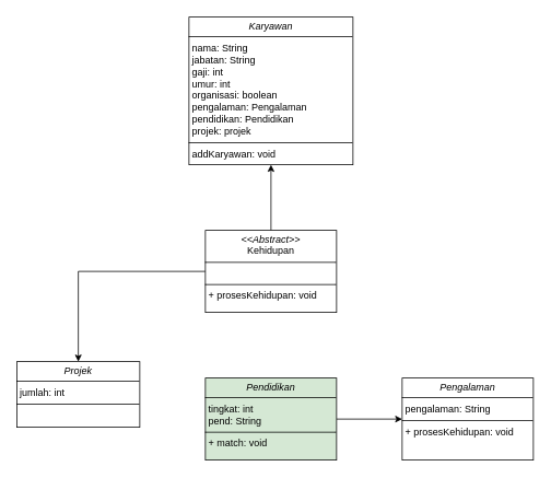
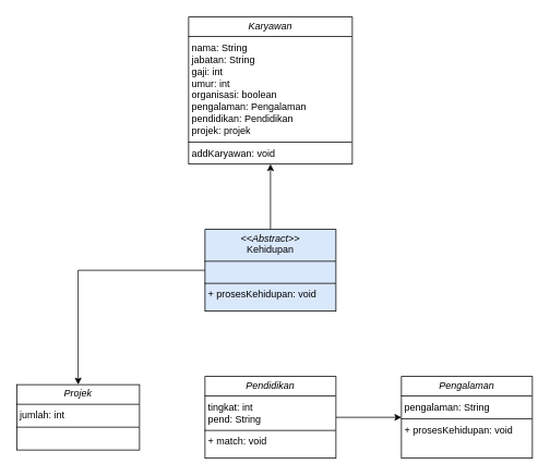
- <mxCell id="4" value="&lt;p style=&quot;margin:0px;margin-top:4px;text-align:center;&quot;&gt;&lt;i&gt;&amp;lt;&amp;lt;Abstract&amp;gt;&amp;gt;&lt;/i&gt;&lt;br&gt;Kehidupan&lt;/p&gt;&lt;hr size=&quot;1&quot; style=&quot;border-style:solid;&quot;&gt;&lt;p style=&quot;margin:0px;margin-left:4px;&quot;&gt;&lt;br&gt;&lt;/p&gt;&lt;hr size=&quot;1&quot; style=&quot;border-style:solid;&quot;&gt;&lt;p style=&quot;margin:0px;margin-left:4px;&quot;&gt;+ prosesKehidupan: void&lt;/p&gt;" style="verticalAlign=top;align=left;overflow=fill;html=1;whiteSpace=wrap;" vertex="1" parent="1"><mxGeometry x="250" y="280" width="160" height="100" as="geometry" /></mxCell>
+ <mxCell id="4" value="&lt;p style=&quot;margin:0px;margin-top:4px;text-align:center;&quot;&gt;&lt;i&gt;&amp;lt;&amp;lt;Abstract&amp;gt;&amp;gt;&lt;/i&gt;&lt;br&gt;Kehidupan&lt;/p&gt;&lt;hr size=&quot;1&quot; style=&quot;border-style:solid;&quot;&gt;&lt;p style=&quot;margin:0px;margin-left:4px;&quot;&gt;&lt;br&gt;&lt;/p&gt;&lt;hr size=&quot;1&quot; style=&quot;border-style:solid;&quot;&gt;&lt;p style=&quot;margin:0px;margin-left:4px;&quot;&gt;+ prosesKehidupan: void&lt;/p&gt;" style="verticalAlign=top;align=left;overflow=fill;html=1;whiteSpace=wrap;fillColor=#dae8fc;" vertex="1" parent="1"><mxGeometry x="250" y="280" width="160" height="100" as="geometry" /></mxCell>
- <mxCell id="8" value="&lt;p style=&quot;margin:0px;margin-top:4px;text-align:center;&quot;&gt;&lt;i&gt;Projek&lt;/i&gt;&lt;/p&gt;&lt;hr size=&quot;1&quot; style=&quot;border-style:solid;&quot;&gt;&lt;p style=&quot;margin:0px;margin-left:4px;&quot;&gt;jumlah: int&lt;/p&gt;&lt;hr size=&quot;1&quot; style=&quot;border-style:solid;&quot;&gt;&lt;p style=&quot;margin:0px;margin-left:4px;&quot;&gt;&lt;br&gt;&lt;/p&gt;" style="verticalAlign=top;align=left;overflow=fill;html=1;whiteSpace=wrap;" vertex="1" parent="1"><mxGeometry x="20" y="440" width="150" height="80" as="geometry" /></mxCell>
+ <mxCell id="8" value="&lt;p style=&quot;margin:0px;margin-top:4px;text-align:center;&quot;&gt;&lt;i&gt;Projek&lt;/i&gt;&lt;/p&gt;&lt;hr size=&quot;1&quot; style=&quot;border-style:solid;&quot;&gt;&lt;p style=&quot;margin:0px;margin-left:4px;&quot;&gt;jumlah: int&lt;/p&gt;&lt;hr size=&quot;1&quot; style=&quot;border-style:solid;&quot;&gt;&lt;p style=&quot;margin:0px;margin-left:4px;&quot;&gt;&lt;br&gt;&lt;/p&gt;" style="verticalAlign=top;align=left;overflow=fill;html=1;whiteSpace=wrap;" vertex="1" parent="1"><mxGeometry x="20" y="470" width="150" height="80" as="geometry" /></mxCell>
- <mxCell id="7" value="&lt;p style=&quot;margin:0px;margin-top:4px;text-align:center;&quot;&gt;&lt;i&gt;Pendidikan&lt;/i&gt;&lt;/p&gt;&lt;hr size=&quot;1&quot; style=&quot;border-style:solid;&quot;&gt;&lt;p style=&quot;margin:0px;margin-left:4px;&quot;&gt;tingkat: int&lt;/p&gt;&lt;p style=&quot;margin:0px;margin-left:4px;&quot;&gt;pend: String&lt;/p&gt;&lt;hr size=&quot;1&quot; style=&quot;border-style:solid;&quot;&gt;&lt;p style=&quot;margin:0px;margin-left:4px;&quot;&gt;+ match: void&lt;/p&gt;" style="verticalAlign=top;align=left;overflow=fill;html=1;whiteSpace=wrap;fillColor=#d5e8d4;" vertex="1" parent="1"><mxGeometry x="250" y="460" width="160" height="100" as="geometry" /></mxCell>
+ <mxCell id="7" value="&lt;p style=&quot;margin:0px;margin-top:4px;text-align:center;&quot;&gt;&lt;i&gt;Pendidikan&lt;/i&gt;&lt;/p&gt;&lt;hr size=&quot;1&quot; style=&quot;border-style:solid;&quot;&gt;&lt;p style=&quot;margin:0px;margin-left:4px;&quot;&gt;tingkat: int&lt;/p&gt;&lt;p style=&quot;margin:0px;margin-left:4px;&quot;&gt;pend: String&lt;/p&gt;&lt;hr size=&quot;1&quot; style=&quot;border-style:solid;&quot;&gt;&lt;p style=&quot;margin:0px;margin-left:4px;&quot;&gt;+ match: void&lt;/p&gt;" style="verticalAlign=top;align=left;overflow=fill;html=1;whiteSpace=wrap;" vertex="1" parent="1"><mxGeometry x="250" y="460" width="160" height="100" as="geometry" /></mxCell>
